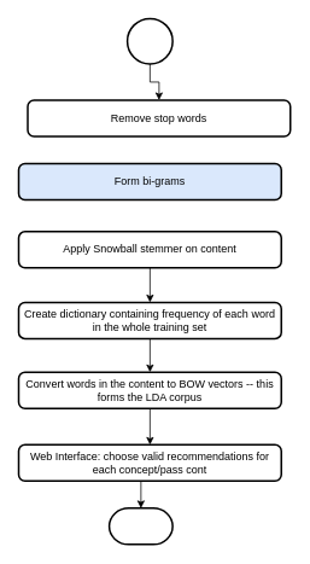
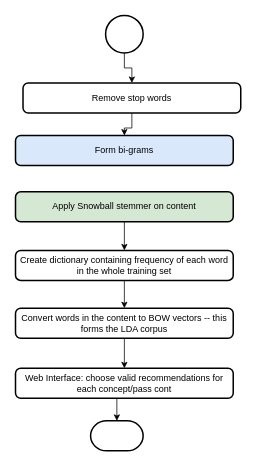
+ <mxCell id="4" value="" style="edgeStyle=orthogonalEdgeStyle;rounded=0;orthogonalLoop=1;jettySize=auto;html=1;" parent="1" source="5" target="6" edge="1"><mxGeometry relative="1" as="geometry" /></mxCell>
- <mxCell id="8" value="Apply Snowball stemmer on content" style="rounded=1;whiteSpace=wrap;html=1;absoluteArcSize=1;arcSize=14;strokeWidth=2;" parent="1" vertex="1"><mxGeometry x="20" y="255" width="290" height="40" as="geometry" /></mxCell>
+ <mxCell id="8" value="Apply Snowball stemmer on content" style="rounded=1;whiteSpace=wrap;html=1;absoluteArcSize=1;arcSize=14;strokeWidth=2;fillColor=#d5e8d4;" parent="1" vertex="1"><mxGeometry x="20" y="255" width="290" height="40" as="geometry" /></mxCell>
